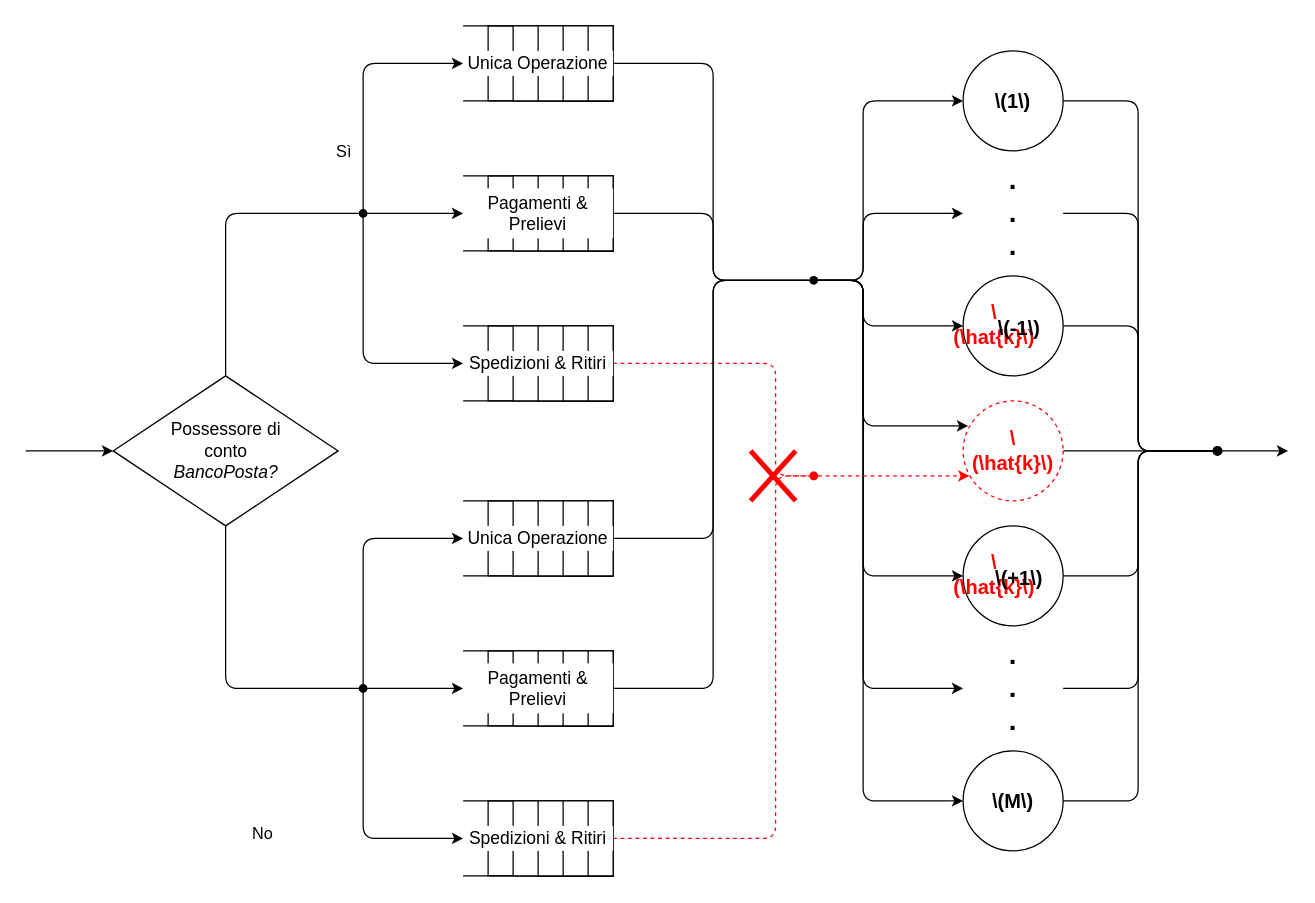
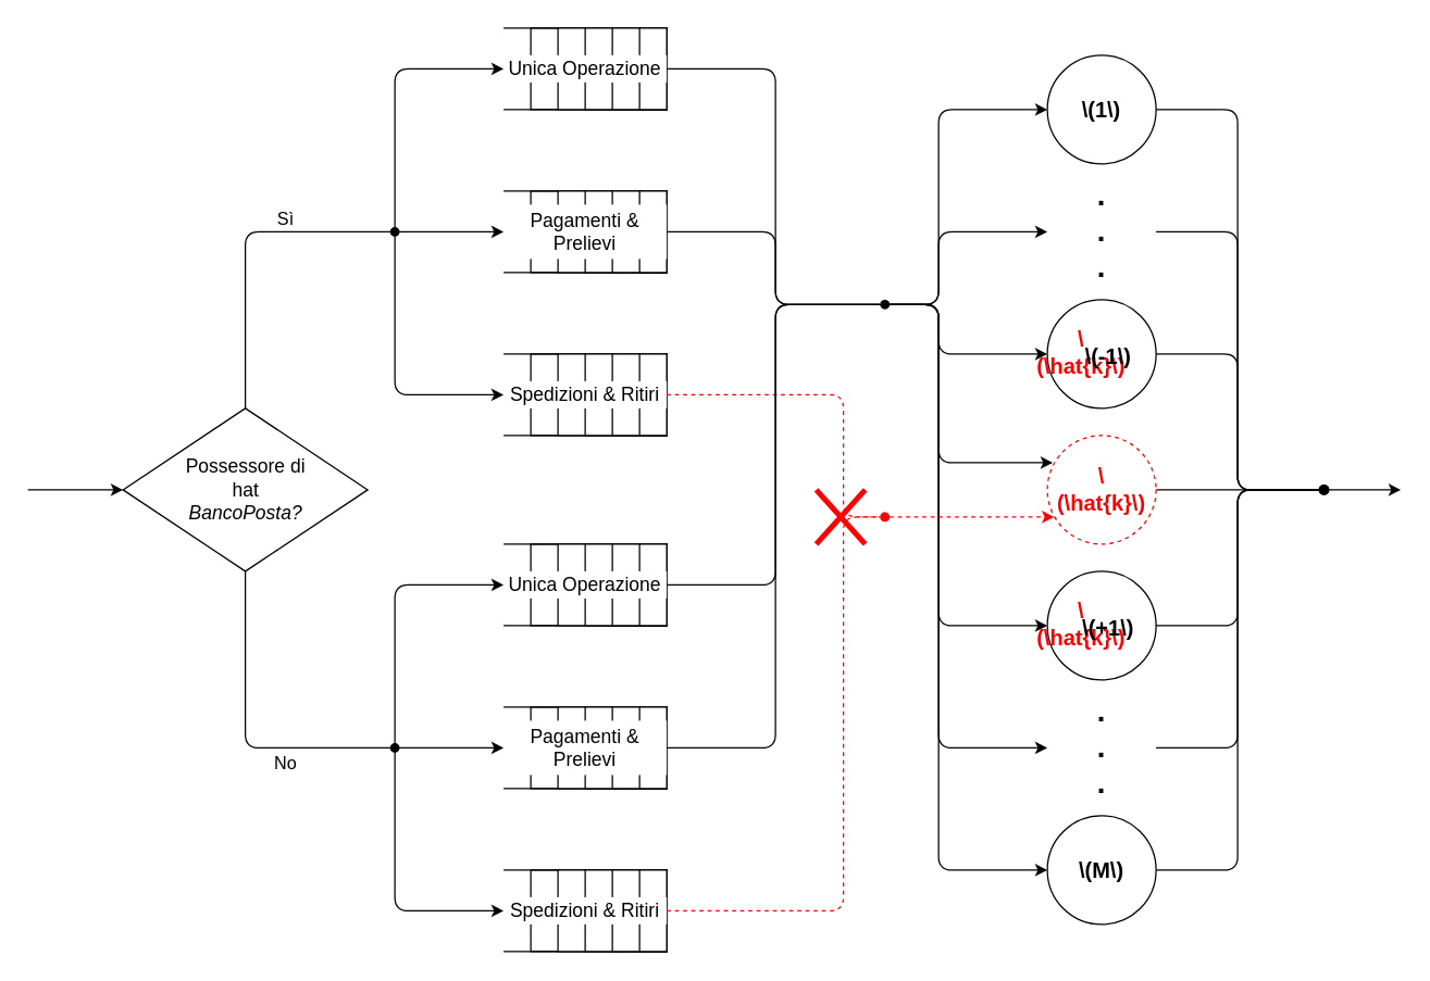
- <mxCell id="104" value="Sì" style="text;html=1;strokeColor=none;fillColor=none;align=center;verticalAlign=middle;whiteSpace=wrap;rounded=0;shadow=0;fontSize=13;" parent="1" vertex="1"><mxGeometry x="255" y="110" width="40" height="20" as="geometry" /></mxCell>
+ <mxCell id="104" value="Sì" style="text;html=1;strokeColor=none;fillColor=none;align=center;verticalAlign=middle;whiteSpace=wrap;rounded=0;shadow=0;fontSize=13;" parent="1" vertex="1"><mxGeometry x="190" y="150" width="40" height="20" as="geometry" /></mxCell>
- <mxCell id="37" value="&lt;div&gt;Possessore di &lt;br&gt;&lt;/div&gt;&lt;div&gt;conto&lt;/div&gt;&lt;div&gt;&lt;i style=&quot;font-size: 14px&quot;&gt;BancoPosta?&lt;/i&gt;&lt;/div&gt;" style="text;html=1;align=center;verticalAlign=middle;resizable=0;points=[];autosize=1;strokeColor=none;fontSize=14;fontStyle=0" parent="1" vertex="1"><mxGeometry x="130" y="330" width="100" height="60" as="geometry" /></mxCell>
+ <mxCell id="37" value="&lt;div&gt;Possessore di &lt;br&gt;&lt;/div&gt;&lt;div&gt;hat&lt;/div&gt;&lt;div&gt;&lt;i style=&quot;font-size: 14px&quot;&gt;BancoPosta?&lt;/i&gt;&lt;/div&gt;" style="text;html=1;align=center;verticalAlign=middle;resizable=0;points=[];autosize=1;strokeColor=none;fontSize=14;fontStyle=0" parent="1" vertex="1"><mxGeometry x="130" y="330" width="100" height="60" as="geometry" /></mxCell>
- <mxCell id="105" value="No" style="text;html=1;strokeColor=none;fillColor=none;align=center;verticalAlign=middle;whiteSpace=wrap;rounded=0;shadow=0;fontSize=13;" parent="1" vertex="1"><mxGeometry x="190" y="656" width="40" height="20" as="geometry" /></mxCell>
+ <mxCell id="105" value="No" style="text;html=1;strokeColor=none;fillColor=none;align=center;verticalAlign=middle;whiteSpace=wrap;rounded=0;shadow=0;fontSize=13;" parent="1" vertex="1"><mxGeometry x="190" y="551" width="40" height="20" as="geometry" /></mxCell>
